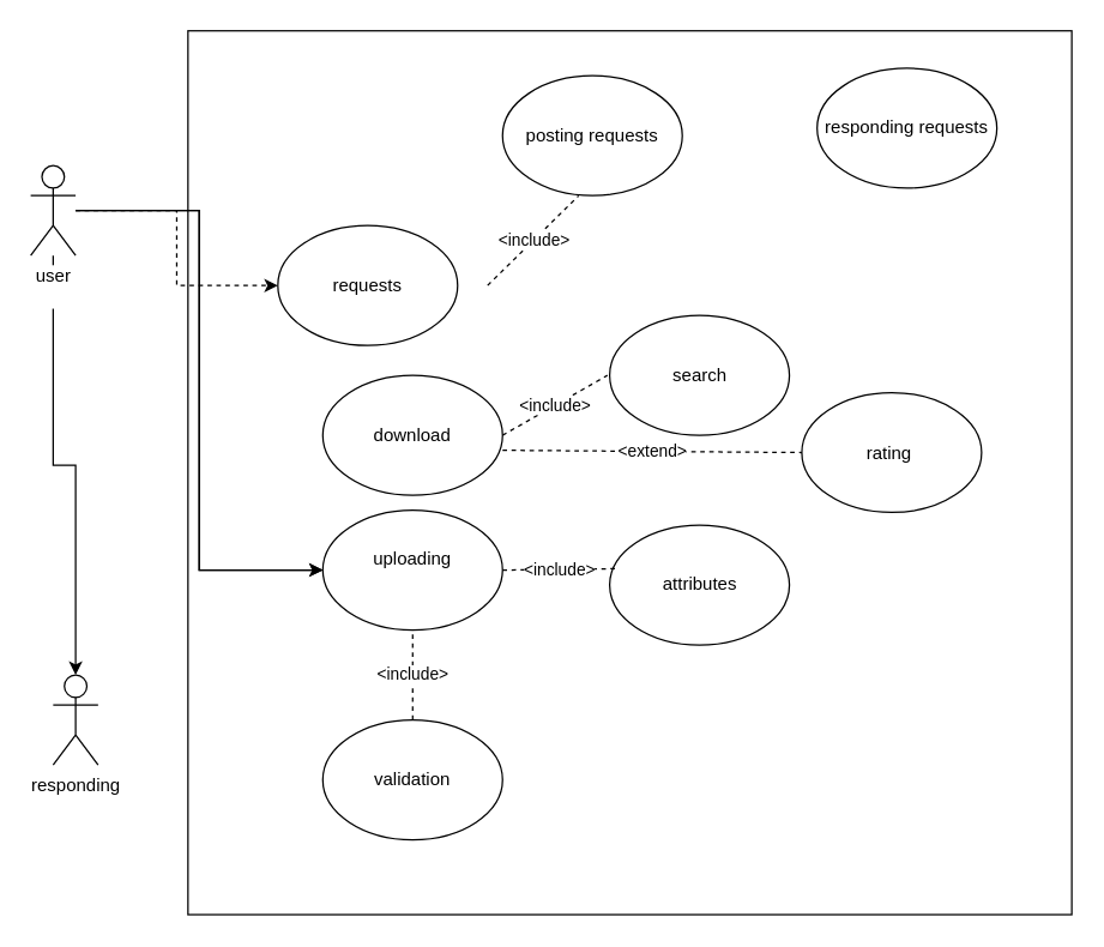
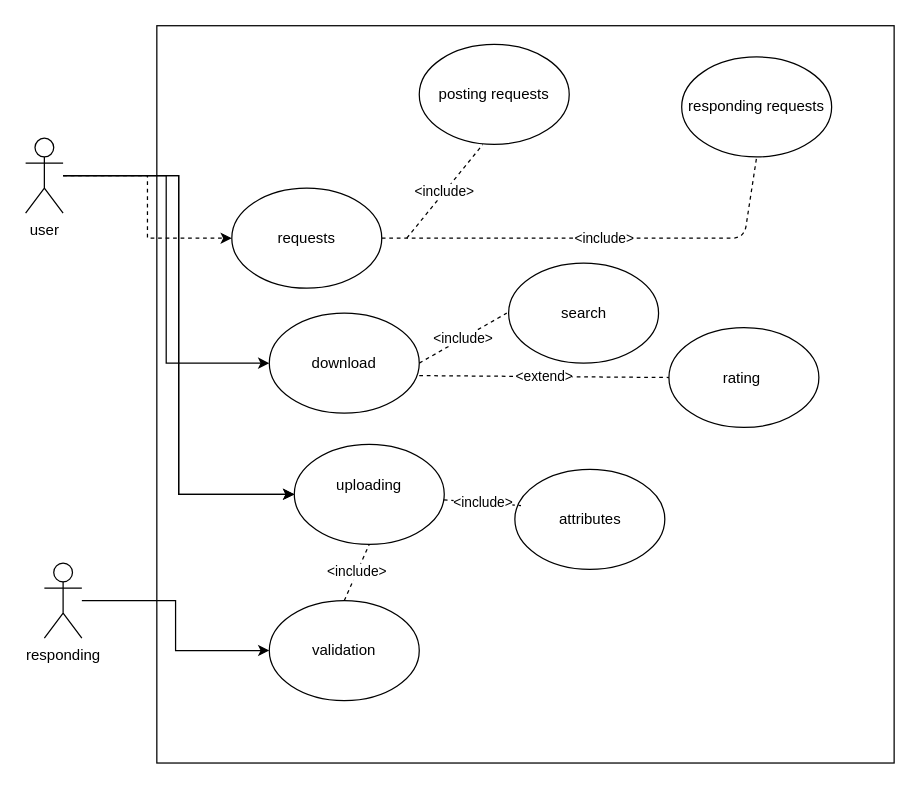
- <mxCell id="8" value="posting requests" style="ellipse;whiteSpace=wrap;html=1;" vertex="1" parent="1"><mxGeometry x="335" y="50" width="120" height="80" as="geometry" /></mxCell>
+ <mxCell id="8" value="posting requests" style="ellipse;whiteSpace=wrap;html=1;" vertex="1" parent="1"><mxGeometry x="335" y="35" width="120" height="80" as="geometry" /></mxCell>
+ <mxCell id="20" value="&amp;lt;include&amp;gt;" style="endArrow=none;dashed=1;html=1;entryX=0.5;entryY=1;entryDx=0;entryDy=0;exitX=1;exitY=0.5;exitDx=0;exitDy=0;" edge="1" parent="1" source="7" target="11"><mxGeometry width="50" height="50" relative="1" as="geometry"><mxPoint x="465" y="210" as="sourcePoint" /><mxPoint x="515" y="160" as="targetPoint" /><Array as="points"><mxPoint x="595" y="190" /></Array></mxGeometry></mxCell>
- <mxCell id="5" style="edgeStyle=orthogonalEdgeStyle;rounded=0;orthogonalLoop=1;jettySize=auto;html=1;" edge="1" parent="1" source="6" target="10"><mxGeometry relative="1" as="geometry" /></mxCell>
+ <mxCell id="5" style="edgeStyle=orthogonalEdgeStyle;rounded=0;orthogonalLoop=1;jettySize=auto;html=1;entryX=0;entryY=0.5;entryDx=0;entryDy=0;" edge="1" parent="1" source="6" target="16"><mxGeometry relative="1" as="geometry" /></mxCell>
- <mxCell id="12" value="uploading&lt;br&gt;&lt;br&gt;" style="ellipse;whiteSpace=wrap;html=1;" vertex="1" parent="1"><mxGeometry x="215" y="340" width="120" height="80" as="geometry" /></mxCell>
+ <mxCell id="12" value="uploading&lt;br&gt;&lt;br&gt;" style="ellipse;whiteSpace=wrap;html=1;" vertex="1" parent="1"><mxGeometry x="235" y="355" width="120" height="80" as="geometry" /></mxCell>
- <mxCell id="14" value="attributes&lt;br&gt;" style="ellipse;whiteSpace=wrap;html=1;" vertex="1" parent="1"><mxGeometry x="406.5" y="350" width="120" height="80" as="geometry" /></mxCell>
+ <mxCell id="14" value="attributes&lt;br&gt;" style="ellipse;whiteSpace=wrap;html=1;" vertex="1" parent="1"><mxGeometry x="411.5" y="375" width="120" height="80" as="geometry" /></mxCell>
+ <mxCell id="9" style="edgeStyle=orthogonalEdgeStyle;rounded=0;orthogonalLoop=1;jettySize=auto;html=1;" edge="1" parent="1" source="10" target="13"><mxGeometry relative="1" as="geometry" /></mxCell>
